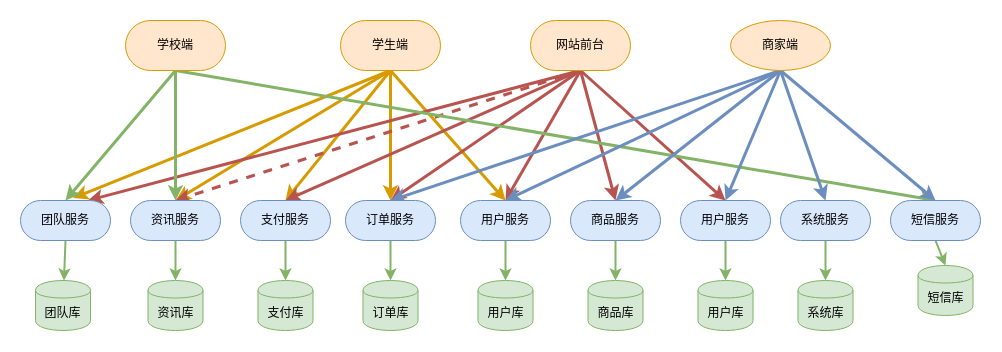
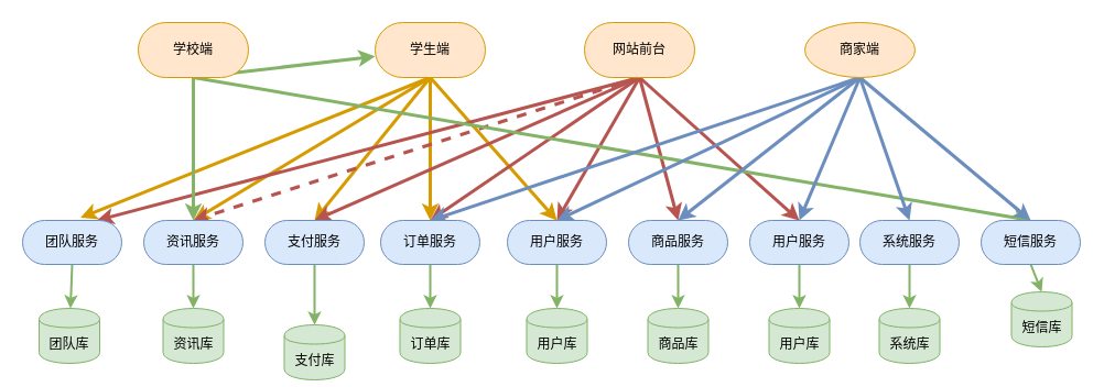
- <mxCell id="16" style="edgeStyle=none;rounded=0;orthogonalLoop=1;jettySize=auto;html=1;exitX=0.5;exitY=1;exitDx=0;exitDy=0;entryX=0.5;entryY=0;entryDx=0;entryDy=0;strokeWidth=3;fillColor=#d5e8d4;strokeColor=#82b366;" edge="1" parent="1" source="19" target="44"><mxGeometry relative="1" as="geometry" /></mxCell>
+ <mxCell id="16" style="edgeStyle=none;rounded=0;orthogonalLoop=1;jettySize=auto;html=1;exitX=0.5;exitY=1;exitDx=0;exitDy=0;strokeWidth=3;fillColor=#d5e8d4;strokeColor=#82b366;" edge="1" parent="1" source="19" target="7"><mxGeometry relative="1" as="geometry" /></mxCell>
- <mxCell id="48" value="支付库" style="shape=cylinder;whiteSpace=wrap;html=1;boundedLbl=1;backgroundOutline=1;fillColor=#d5e8d4;strokeColor=#82b366;" vertex="1" parent="1"><mxGeometry x="257.5" y="280" width="55" height="50" as="geometry" /></mxCell>
+ <mxCell id="48" value="支付库" style="shape=cylinder;whiteSpace=wrap;html=1;boundedLbl=1;backgroundOutline=1;fillColor=#d5e8d4;strokeColor=#82b366;" vertex="1" parent="1"><mxGeometry x="257.5" y="295" width="55" height="50" as="geometry" /></mxCell>
